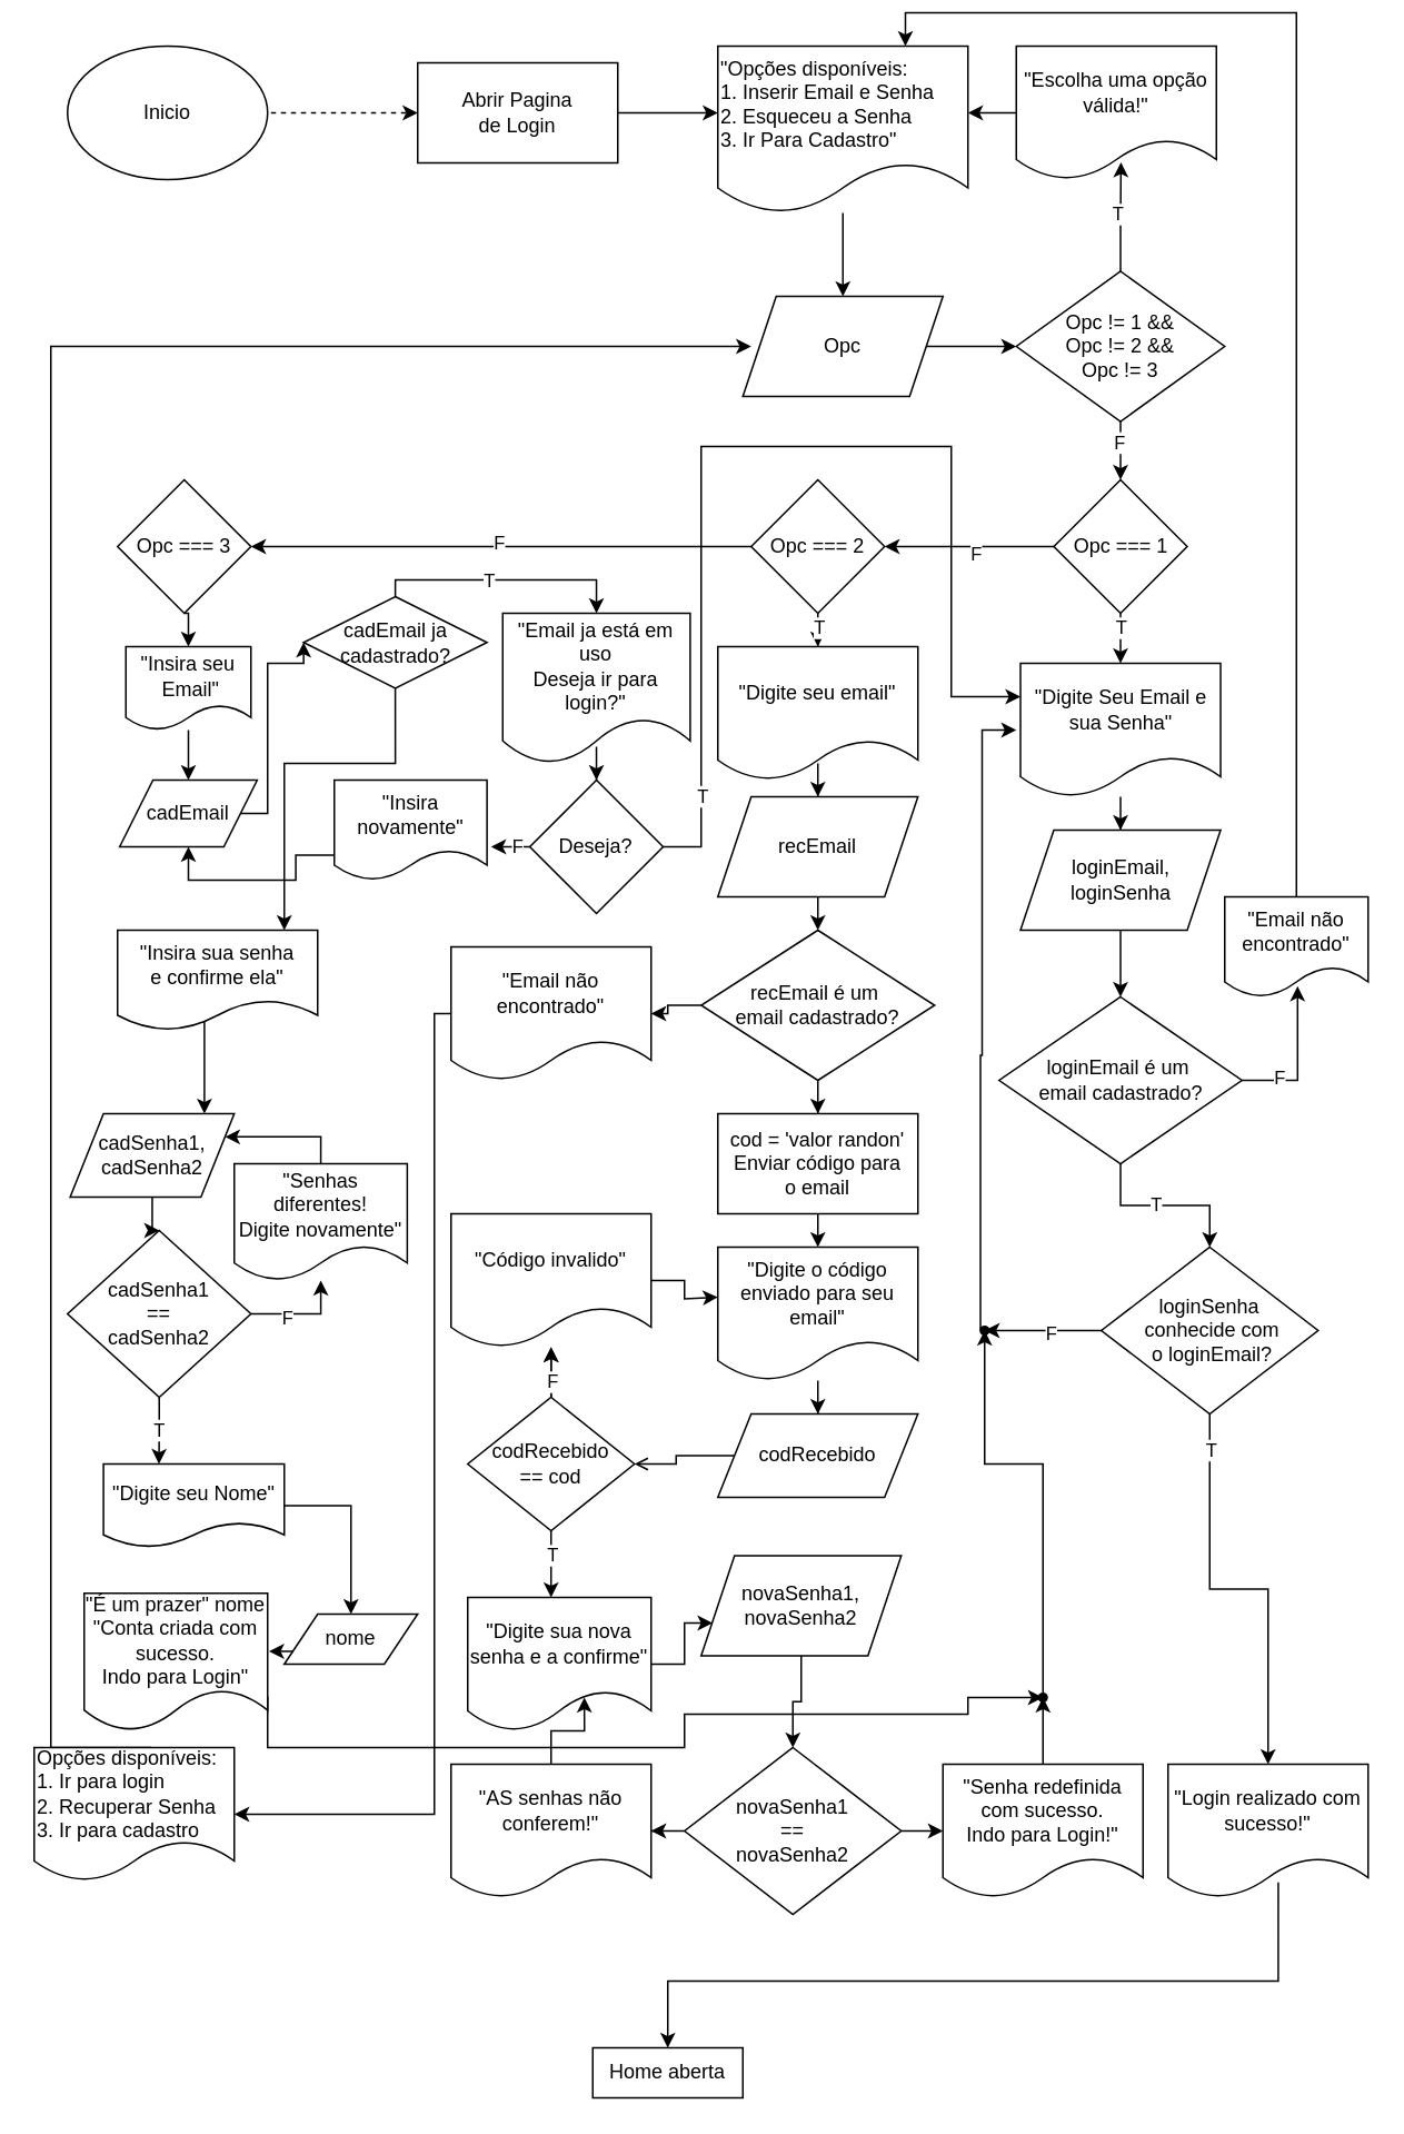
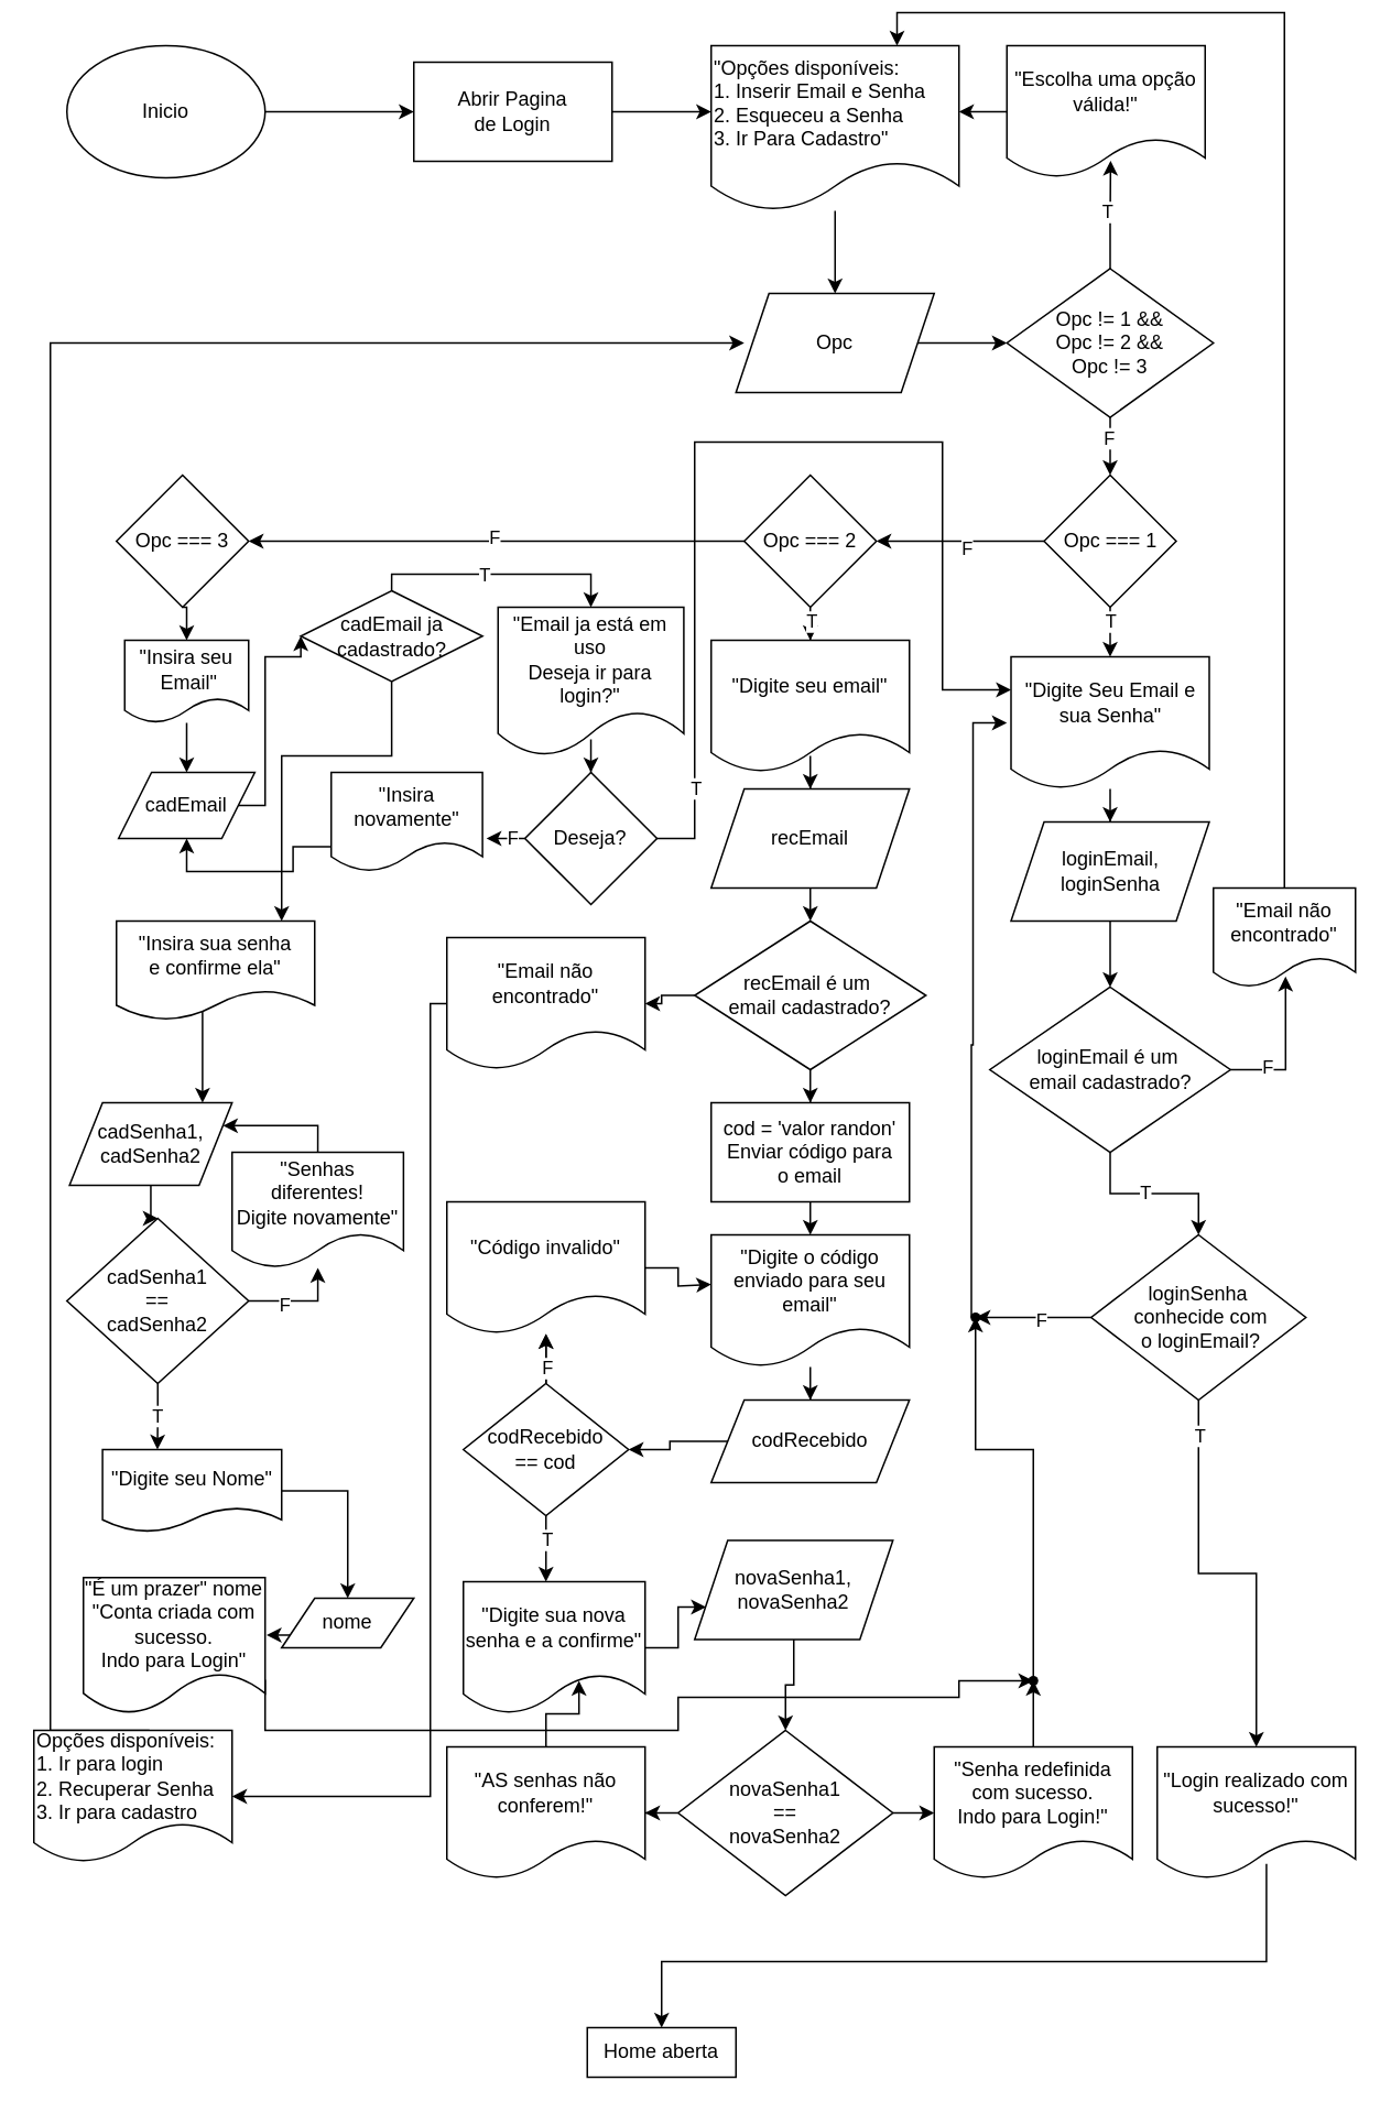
- <mxCell id="2" style="edgeStyle=orthogonalEdgeStyle;rounded=0;orthogonalLoop=1;jettySize=auto;html=1;exitX=0.5;exitY=1;exitDx=0;exitDy=0;dashed=1;" edge="1" parent="1" source="3" target="5"><mxGeometry relative="1" as="geometry"><mxPoint x="420" y="110" as="targetPoint" /><Array as="points"><mxPoint x="100" y="60" /></Array></mxGeometry></mxCell>
+ <mxCell id="2" style="edgeStyle=orthogonalEdgeStyle;rounded=0;orthogonalLoop=1;jettySize=auto;html=1;exitX=0.5;exitY=1;exitDx=0;exitDy=0;" edge="1" parent="1" source="3" target="5"><mxGeometry relative="1" as="geometry"><mxPoint x="420" y="110" as="targetPoint" /><Array as="points"><mxPoint x="100" y="60" /></Array></mxGeometry></mxCell>
- <mxCell id="53" style="edgeStyle=orthogonalEdgeStyle;rounded=0;orthogonalLoop=1;jettySize=auto;html=1;exitX=0;exitY=0.5;exitDx=0;exitDy=0;endArrow=open;" edge="1" parent="1" source="54" target="60"><mxGeometry relative="1" as="geometry"><mxPoint x="400" y="870" as="targetPoint" /></mxGeometry></mxCell>
+ <mxCell id="53" style="edgeStyle=orthogonalEdgeStyle;rounded=0;orthogonalLoop=1;jettySize=auto;html=1;exitX=0;exitY=0.5;exitDx=0;exitDy=0;" edge="1" parent="1" source="54" target="60"><mxGeometry relative="1" as="geometry"><mxPoint x="400" y="870" as="targetPoint" /></mxGeometry></mxCell>
